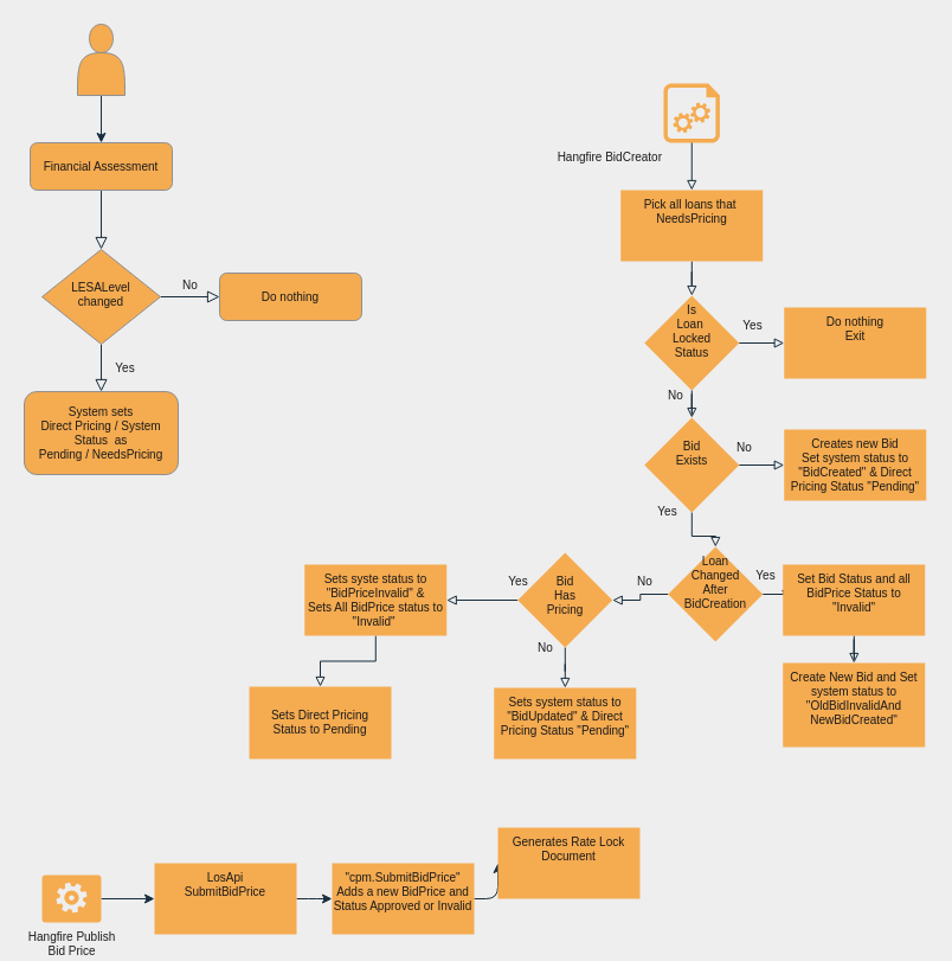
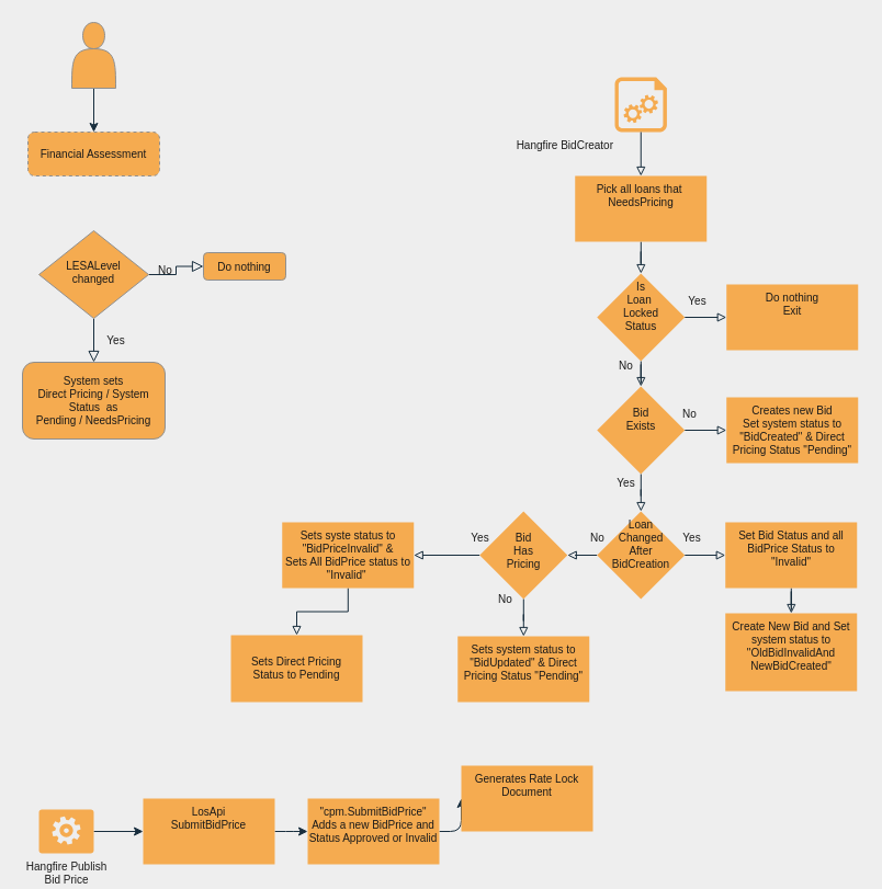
- <mxCell id="3" value="Financial Assessment" style="rounded=1;whiteSpace=wrap;html=1;fontSize=10;glass=0;strokeWidth=1;shadow=0;fillColor=#F5AB50;strokeColor=#909090;fontColor=#1A1A1A;" parent="1" vertex="1"><mxGeometry x="25" y="120" width="120" height="40" as="geometry" /></mxCell>
+ <mxCell id="3" value="Financial Assessment" style="rounded=1;whiteSpace=wrap;html=1;fontSize=10;glass=0;strokeWidth=1;shadow=0;fillColor=#F5AB50;strokeColor=#909090;fontColor=#1A1A1A;dashed=1;" parent="1" vertex="1"><mxGeometry x="25" y="120" width="120" height="40" as="geometry" /></mxCell>
- <mxCell id="2" value="" style="rounded=0;html=1;jettySize=auto;orthogonalLoop=1;fontSize=10;endArrow=block;endFill=0;endSize=8;strokeWidth=1;shadow=0;labelBackgroundColor=none;edgeStyle=orthogonalEdgeStyle;strokeColor=#182E3E;fontColor=#1A1A1A;" parent="1" source="3" target="6" edge="1"><mxGeometry relative="1" as="geometry" /></mxCell>
- <mxCell id="7" value="Do nothing" style="rounded=1;whiteSpace=wrap;html=1;fontSize=10;glass=0;strokeWidth=1;shadow=0;fillColor=#F5AB50;strokeColor=#909090;fontColor=#1A1A1A;" parent="1" vertex="1"><mxGeometry x="185" y="230" width="120" height="40" as="geometry" /></mxCell>
+ <mxCell id="7" value="Do nothing" style="rounded=1;whiteSpace=wrap;html=1;fontSize=10;glass=0;strokeWidth=1;shadow=0;fillColor=#F5AB50;strokeColor=#909090;fontColor=#1A1A1A;" parent="1" vertex="1"><mxGeometry x="185" y="230" width="75" height="25" as="geometry" /></mxCell>
- <mxCell id="23" value="Loan&lt;br style=&quot;font-size: 10px;&quot;&gt;Changed&lt;br style=&quot;font-size: 10px;&quot;&gt;After&lt;br style=&quot;font-size: 10px;&quot;&gt;BidCreation" style="rhombus;whiteSpace=wrap;html=1;verticalAlign=top;strokeColor=none;fillColor=#F5AB50;fontSize=10;fontColor=#1A1A1A;" vertex="1" parent="1"><mxGeometry x="563.75" y="461" width="80" height="80" as="geometry" /></mxCell>
+ <mxCell id="23" value="Loan&lt;br style=&quot;font-size: 10px;&quot;&gt;Changed&lt;br style=&quot;font-size: 10px;&quot;&gt;After&lt;br style=&quot;font-size: 10px;&quot;&gt;BidCreation" style="rhombus;whiteSpace=wrap;html=1;verticalAlign=top;strokeColor=none;fillColor=#F5AB50;fontSize=10;fontColor=#1A1A1A;" vertex="1" parent="1"><mxGeometry x="543.75" y="466" width="80" height="80" as="geometry" /></mxCell>
